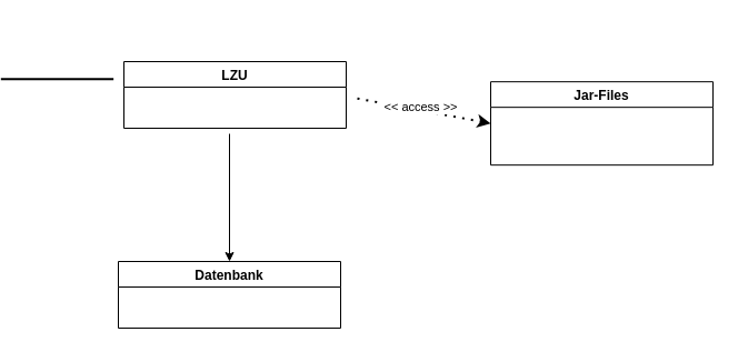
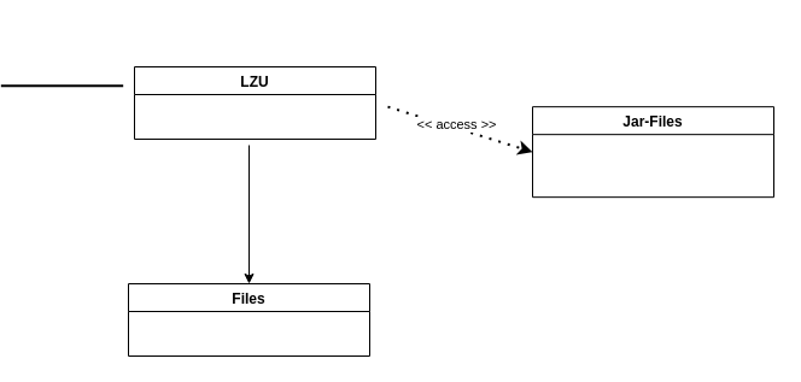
- <mxCell id="5" value="Jar-Files" style="swimlane;" parent="1" vertex="1"><mxGeometry x="415" y="73.17" width="200" height="75" as="geometry" /></mxCell>
+ <mxCell id="5" value="Jar-Files" style="swimlane;" parent="1" vertex="1"><mxGeometry x="415" y="88.17" width="200" height="75" as="geometry" /></mxCell>
- <mxCell id="2" value="Datenbank" style="swimlane;" parent="1" vertex="1"><mxGeometry x="80" y="235" width="200" height="60" as="geometry" /></mxCell>
+ <mxCell id="2" value="Files" style="swimlane;" parent="1" vertex="1"><mxGeometry x="80" y="235" width="200" height="60" as="geometry" /></mxCell>
